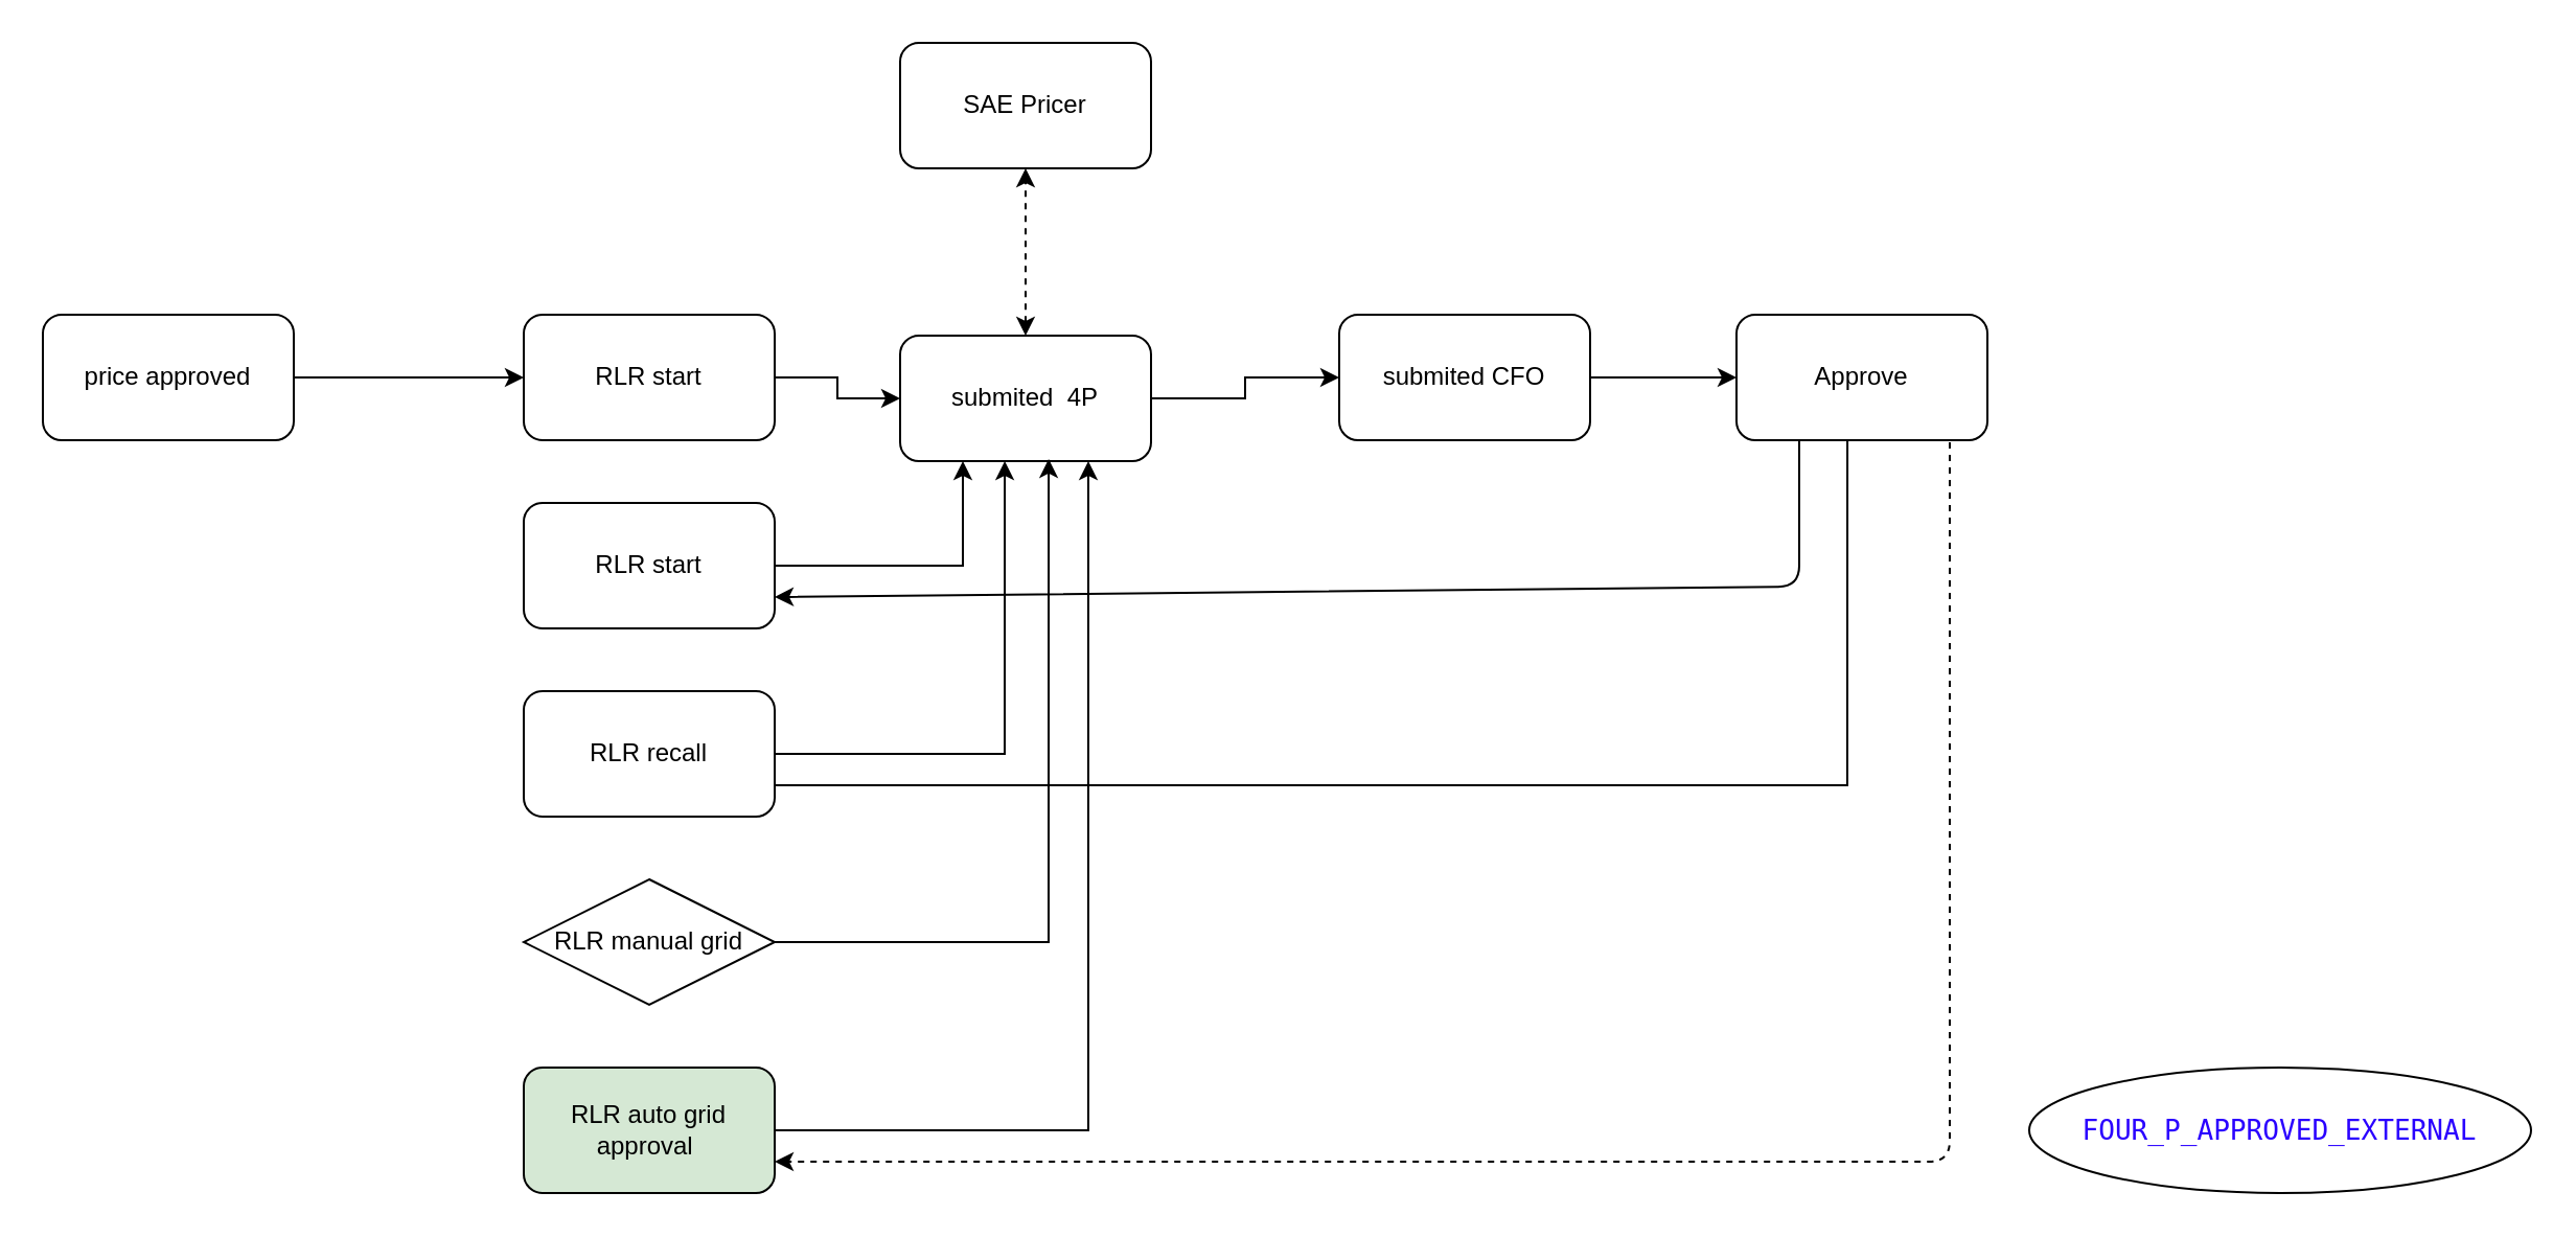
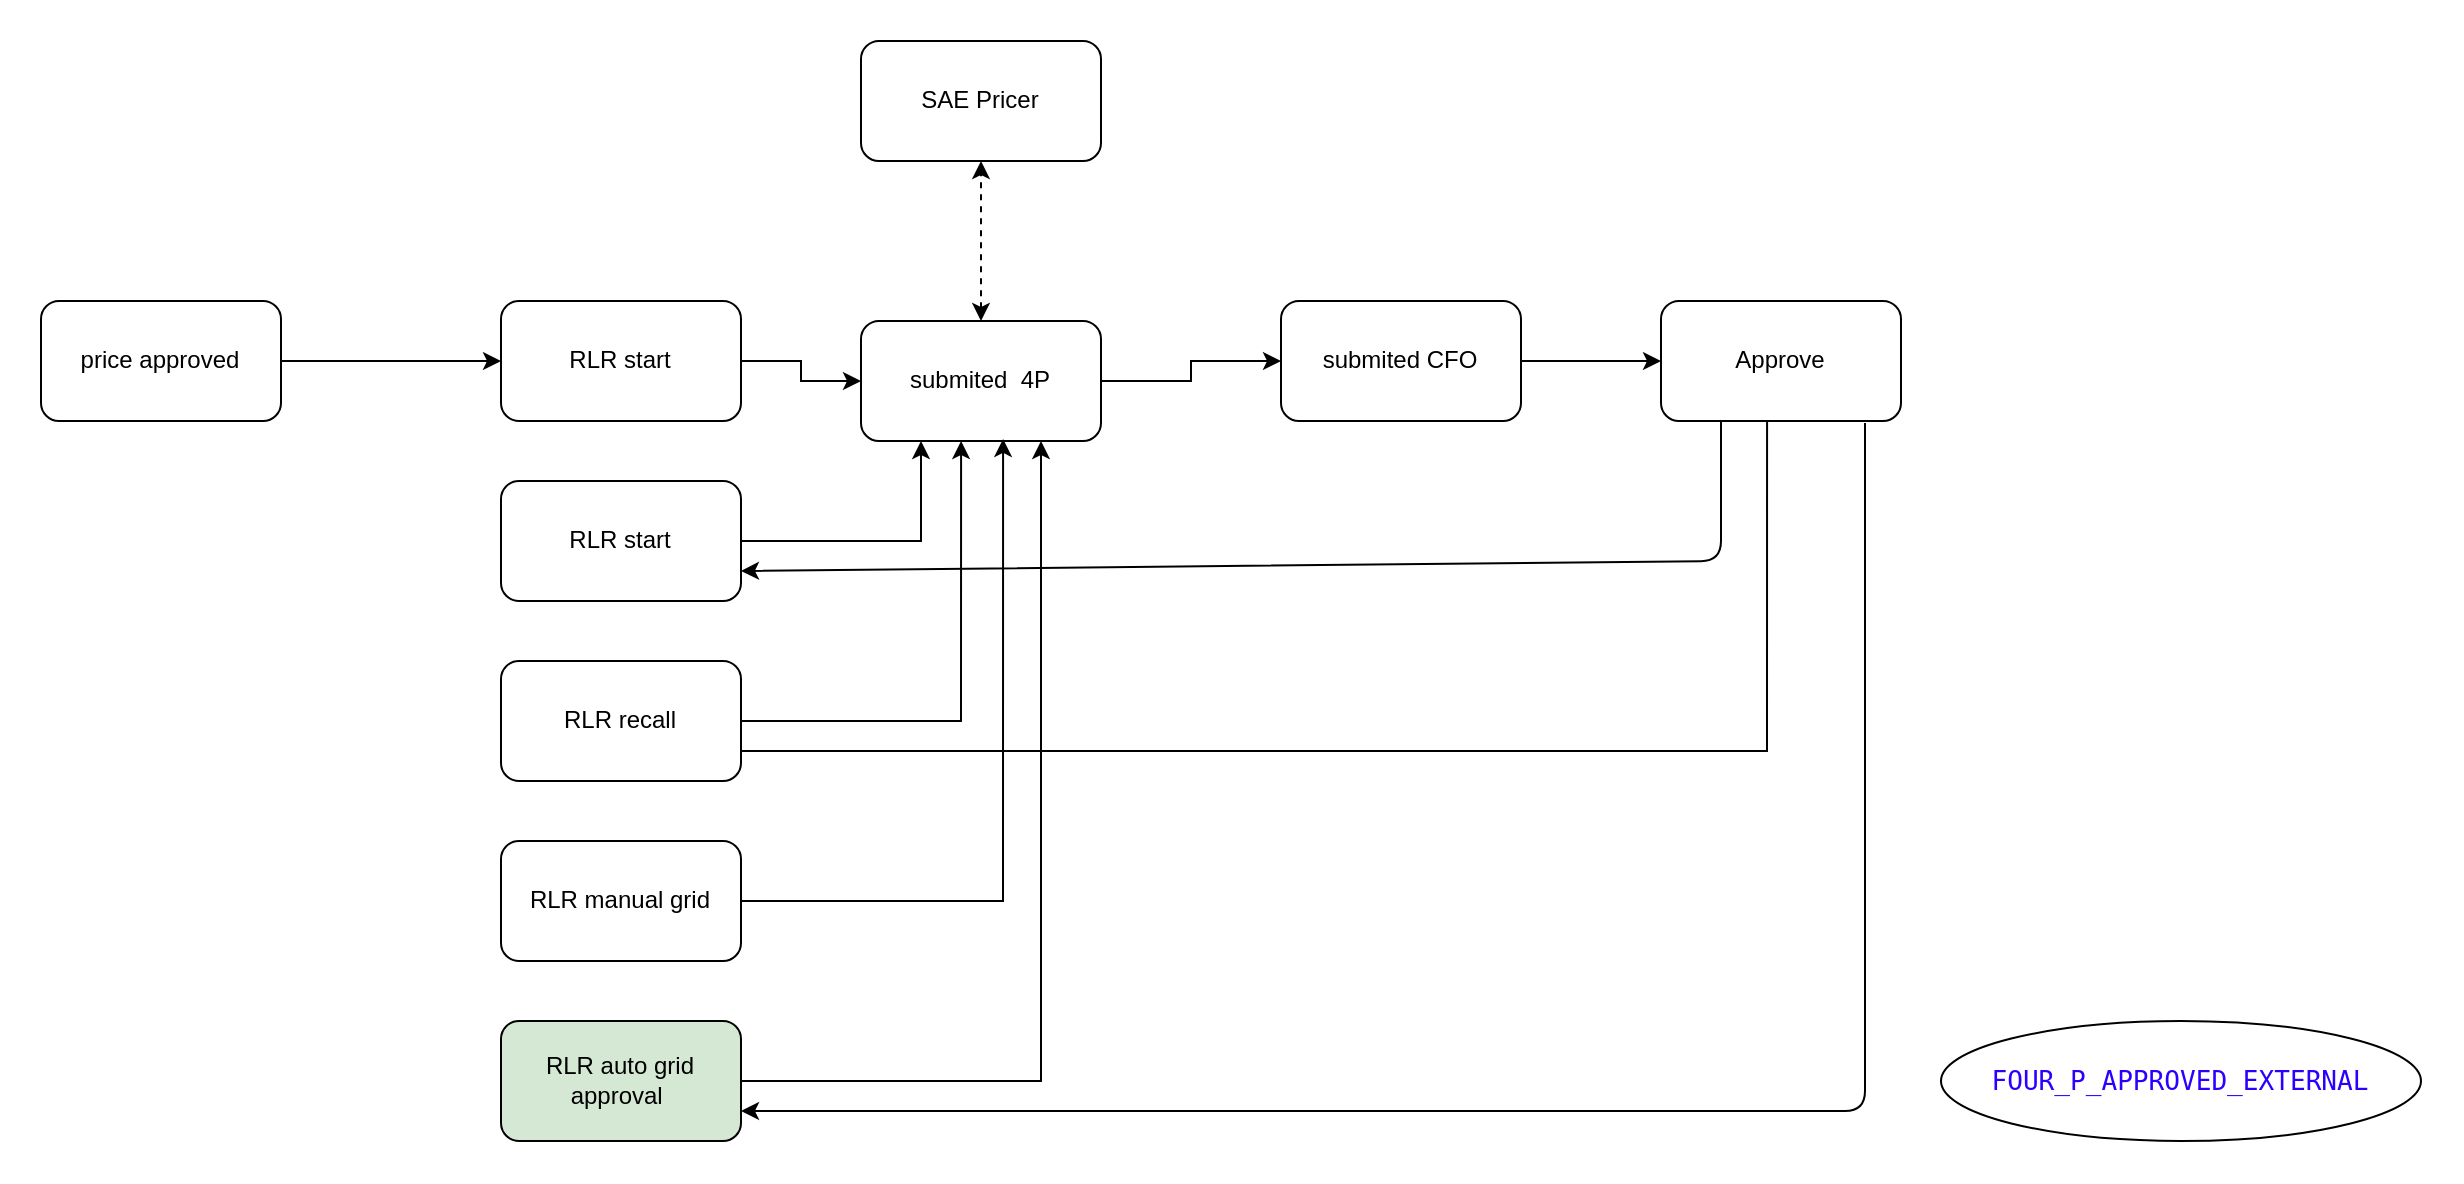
- <mxCell id="17" value="RLR manual grid" style="rhombus;whiteSpace=wrap;html=1;" parent="1" vertex="1"><mxGeometry x="250" y="420" width="120" height="60" as="geometry" /></mxCell>
+ <mxCell id="17" value="RLR manual grid" style="rounded=1;whiteSpace=wrap;html=1;" parent="1" vertex="1"><mxGeometry x="250" y="420" width="120" height="60" as="geometry" /></mxCell>
- <mxCell id="22" value="" style="endArrow=classic;html=1;entryX=1;entryY=0.75;entryDx=0;entryDy=0;exitX=0.85;exitY=1.017;exitDx=0;exitDy=0;exitPerimeter=0;dashed=1;" edge="1" parent="1" source="21" target="20"><mxGeometry width="50" height="50" relative="1" as="geometry"><mxPoint x="440" y="320" as="sourcePoint" /><mxPoint x="490" y="270" as="targetPoint" /><Array as="points"><mxPoint x="932" y="555" /></Array></mxGeometry></mxCell>
+ <mxCell id="22" value="" style="endArrow=classic;html=1;entryX=1;entryY=0.75;entryDx=0;entryDy=0;exitX=0.85;exitY=1.017;exitDx=0;exitDy=0;exitPerimeter=0;" edge="1" parent="1" source="21" target="20"><mxGeometry width="50" height="50" relative="1" as="geometry"><mxPoint x="440" y="320" as="sourcePoint" /><mxPoint x="490" y="270" as="targetPoint" /><Array as="points"><mxPoint x="932" y="555" /></Array></mxGeometry></mxCell>
